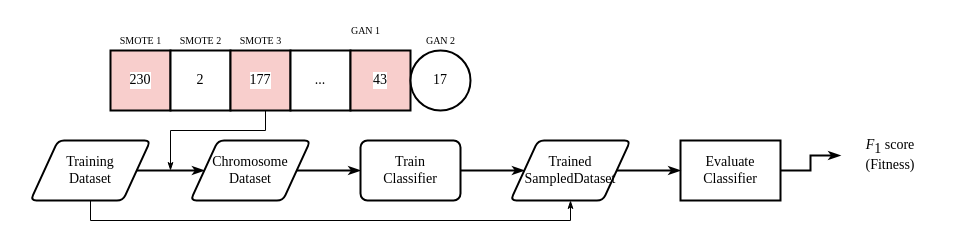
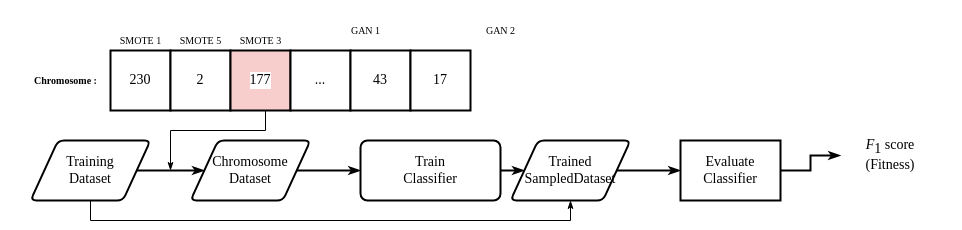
- <mxCell id="10" value="SMOTE 2" style="text;html=1;align=center;verticalAlign=middle;resizable=0;points=[];autosize=1;fontFamily=Times New Roman;fontSize=10;" parent="1" vertex="1"><mxGeometry x="165" y="30" width="70" height="20" as="geometry" /></mxCell>
+ <mxCell id="10" value="SMOTE 5" style="text;html=1;align=center;verticalAlign=middle;resizable=0;points=[];autosize=1;fontFamily=Times New Roman;fontSize=10;" parent="1" vertex="1"><mxGeometry x="165" y="30" width="70" height="20" as="geometry" /></mxCell>
- <mxCell id="13" value="GAN 2" style="text;html=1;align=center;verticalAlign=middle;resizable=0;points=[];autosize=1;fontFamily=Times New Roman;fontSize=10;" parent="1" vertex="1"><mxGeometry x="415" y="30" width="50" height="20" as="geometry" /></mxCell>
+ <mxCell id="13" value="GAN 2" style="text;html=1;align=center;verticalAlign=middle;resizable=0;points=[];autosize=1;fontFamily=Times New Roman;fontSize=10;" parent="1" vertex="1"><mxGeometry x="475" y="20" width="50" height="20" as="geometry" /></mxCell>
+ <mxCell id="26" value="Chromosome :" style="text;html=1;align=center;verticalAlign=middle;resizable=0;points=[];autosize=1;fontSize=10;fontFamily=Times New Roman;fontStyle=1" vertex="1" parent="1"><mxGeometry x="20" y="70" width="90" height="20" as="geometry" /></mxCell>
- <mxCell id="2" value="230" style="rounded=1;whiteSpace=wrap;html=1;absoluteArcSize=1;arcSize=0;strokeWidth=2;fontFamily=Times New Roman;labelBackgroundColor=#FFFFFF;fontSize=14;fillColor=#f8cecc;" parent="1" vertex="1"><mxGeometry x="110" y="50" width="60" height="60" as="geometry" /></mxCell>
+ <mxCell id="2" value="230" style="rounded=1;whiteSpace=wrap;html=1;absoluteArcSize=1;arcSize=0;strokeWidth=2;fontFamily=Times New Roman;labelBackgroundColor=#FFFFFF;fontSize=14;" parent="1" vertex="1"><mxGeometry x="110" y="50" width="60" height="60" as="geometry" /></mxCell>
- <mxCell id="7" value="43" style="rounded=1;whiteSpace=wrap;html=1;absoluteArcSize=1;arcSize=0;strokeWidth=2;fontFamily=Times New Roman;labelBackgroundColor=#FFFFFF;fontSize=14;fillColor=#f8cecc;" parent="1" vertex="1"><mxGeometry x="350" y="50" width="60" height="60" as="geometry" /></mxCell>
+ <mxCell id="7" value="43" style="rounded=1;whiteSpace=wrap;html=1;absoluteArcSize=1;arcSize=0;strokeWidth=2;fontFamily=Times New Roman;labelBackgroundColor=#FFFFFF;fontSize=14;" parent="1" vertex="1"><mxGeometry x="350" y="50" width="60" height="60" as="geometry" /></mxCell>
- <mxCell id="8" value="17" style="ellipse;whiteSpace=wrap;html=1;absoluteArcSize=1;arcSize=0;strokeWidth=2;fontFamily=Times New Roman;labelBackgroundColor=#FFFFFF;fontSize=14;" parent="1" vertex="1"><mxGeometry x="410" y="50" width="60" height="60" as="geometry" /></mxCell>
+ <mxCell id="8" value="17" style="rounded=1;whiteSpace=wrap;html=1;absoluteArcSize=1;arcSize=0;strokeWidth=2;fontFamily=Times New Roman;labelBackgroundColor=#FFFFFF;fontSize=14;" parent="1" vertex="1"><mxGeometry x="410" y="50" width="60" height="60" as="geometry" /></mxCell>
- <mxCell id="20" value="Train&lt;br style=&quot;font-size: 14px;&quot;&gt;Classifier" style="rounded=1;whiteSpace=wrap;html=1;absoluteArcSize=1;arcSize=14;strokeWidth=2;labelBackgroundColor=none;fontFamily=Times New Roman;fontSize=14;" parent="1" vertex="1"><mxGeometry x="360" y="140" width="100" height="60" as="geometry" /></mxCell>
+ <mxCell id="20" value="Train&lt;br style=&quot;font-size: 14px;&quot;&gt;Classifier" style="rounded=1;whiteSpace=wrap;html=1;absoluteArcSize=1;arcSize=14;strokeWidth=2;labelBackgroundColor=none;fontFamily=Times New Roman;fontSize=14;" parent="1" vertex="1"><mxGeometry x="360" y="140" width="140" height="60" as="geometry" /></mxCell>
